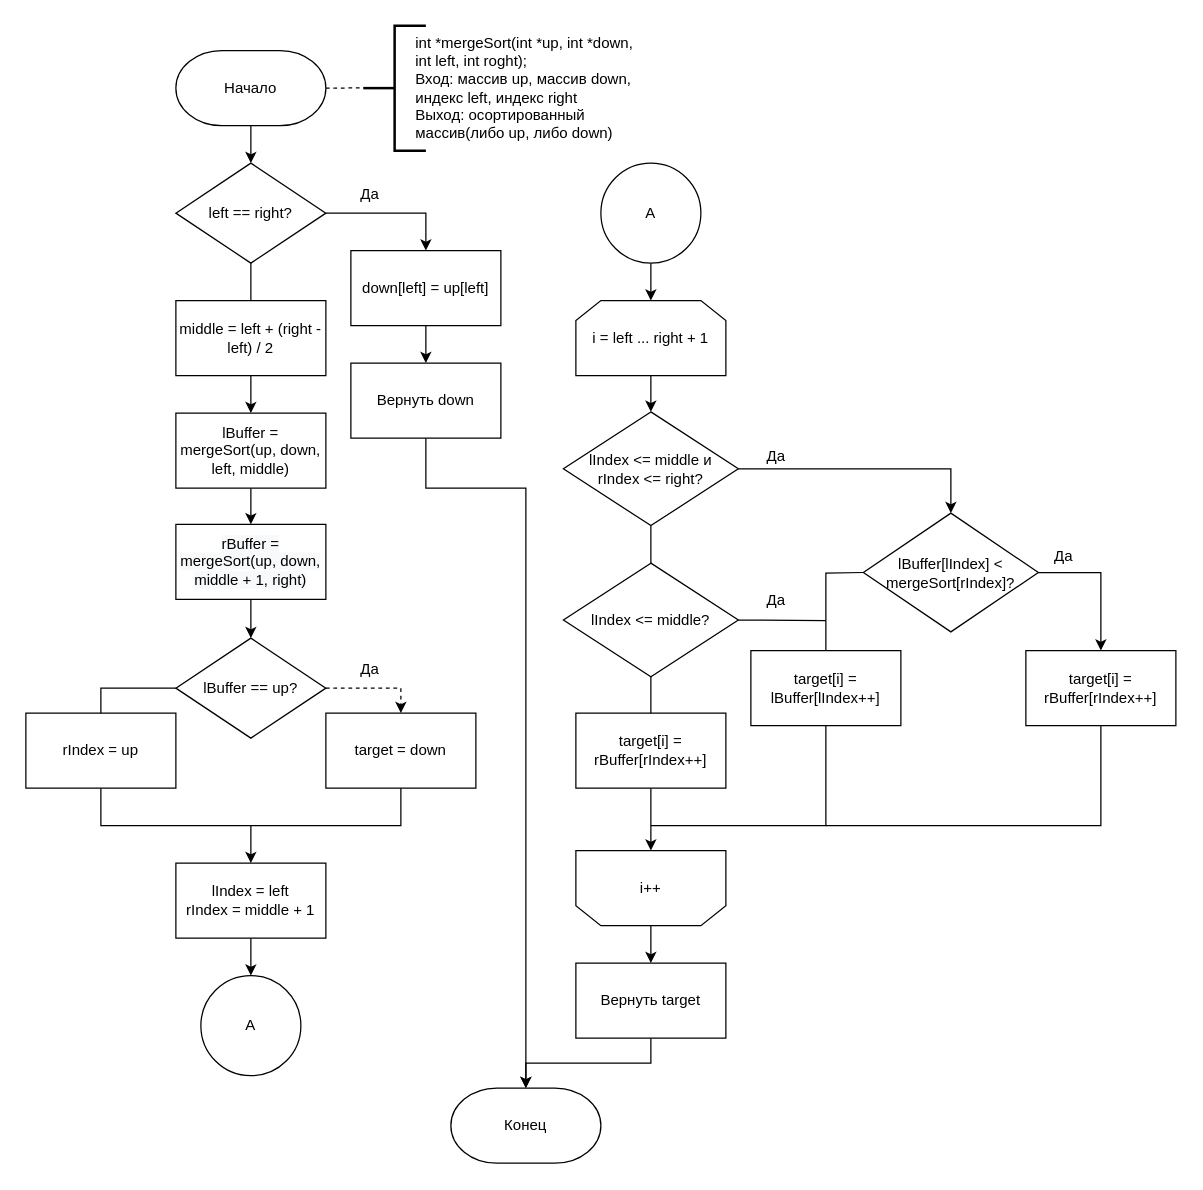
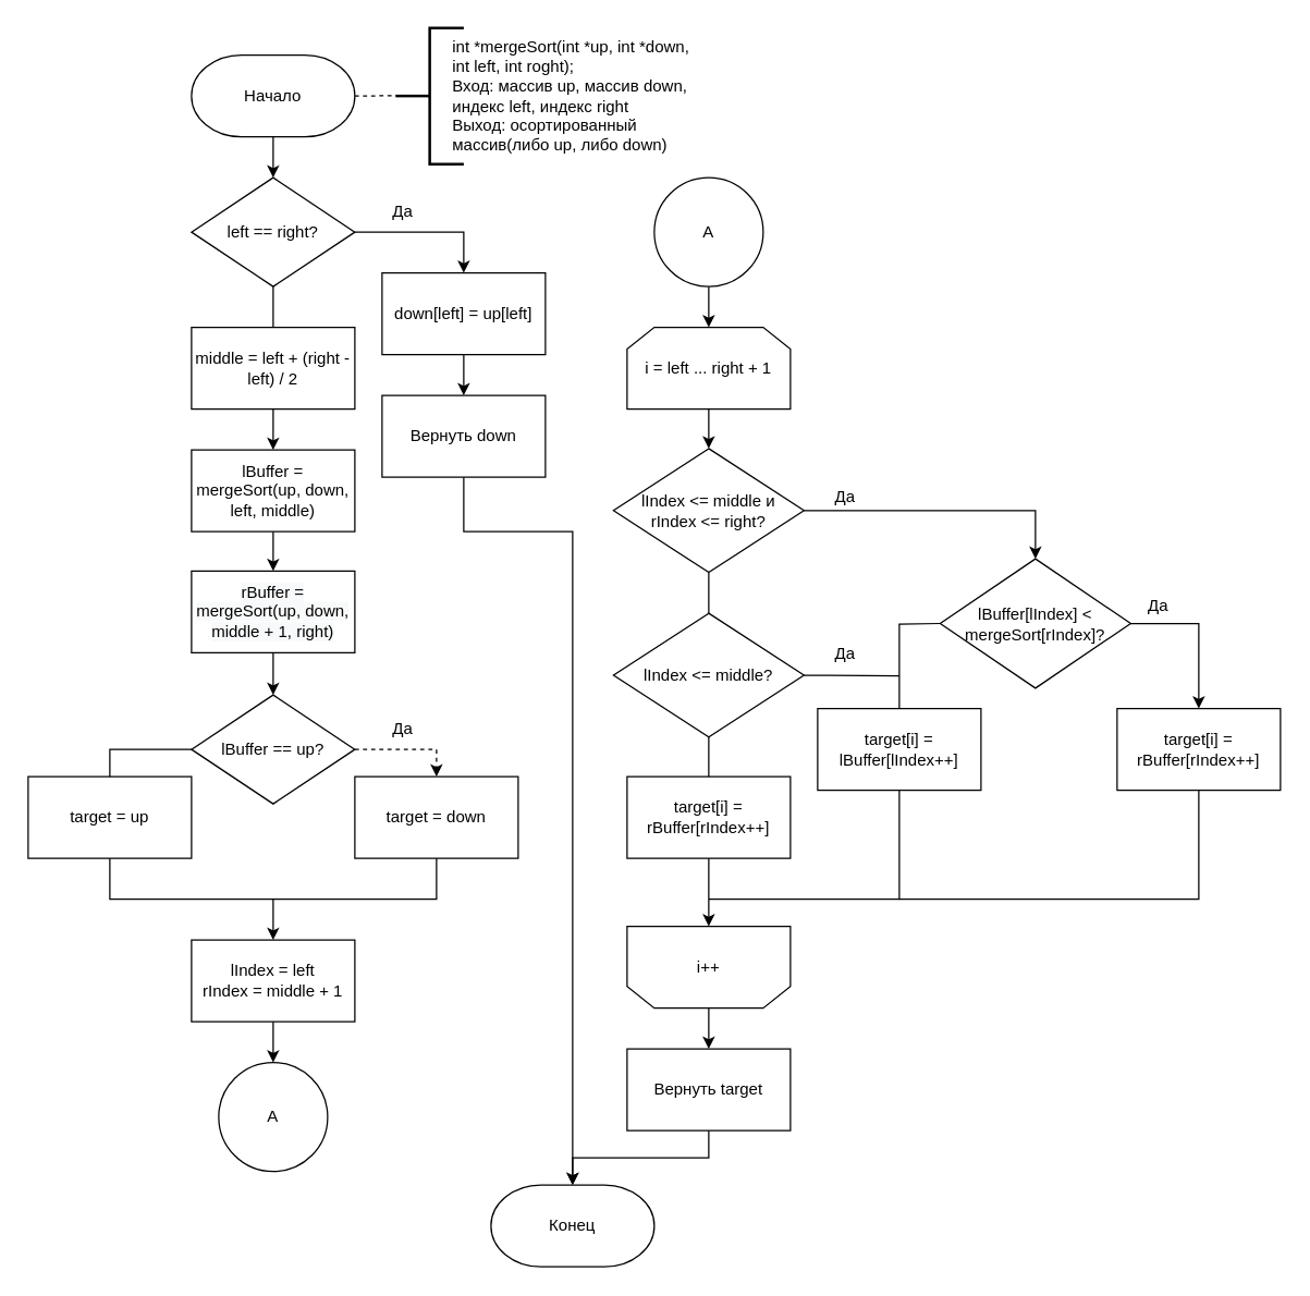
- <mxCell id="19" value="rIndex = up" style="rounded=0;whiteSpace=wrap;html=1;" parent="1" vertex="1"><mxGeometry x="20" y="570" width="120" height="60" as="geometry" /></mxCell>
+ <mxCell id="19" value="target = up" style="rounded=0;whiteSpace=wrap;html=1;" parent="1" vertex="1"><mxGeometry x="20" y="570" width="120" height="60" as="geometry" /></mxCell>
